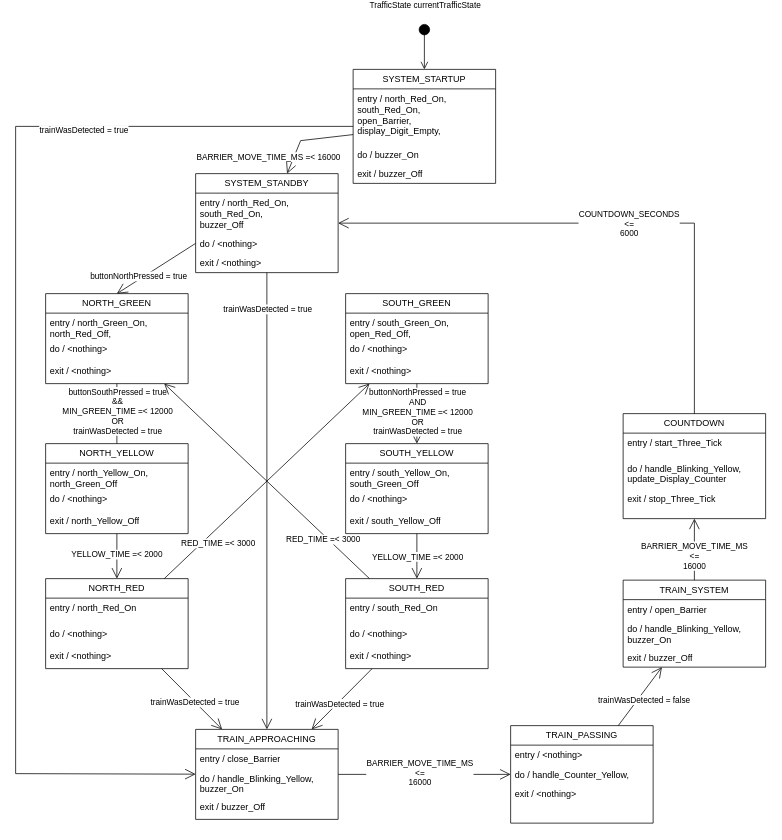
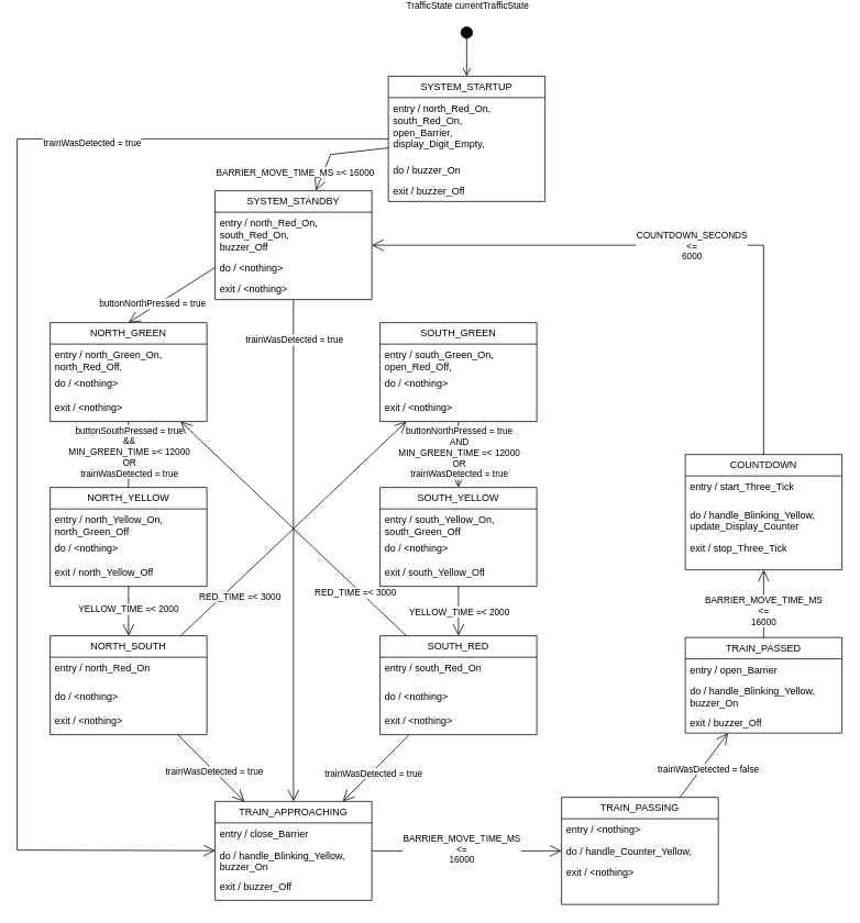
- <mxCell id="50" value="NORTH_RED" style="swimlane;fontStyle=0;childLayout=stackLayout;horizontal=1;startSize=26;fillColor=none;horizontalStack=0;resizeParent=1;resizeParentMax=0;resizeLast=0;collapsible=1;marginBottom=0;whiteSpace=wrap;html=1;" parent="1" vertex="1"><mxGeometry x="60" width="190" height="120" as="geometry" y="760" /></mxCell>
+ <mxCell id="50" value="NORTH_SOUTH" style="swimlane;fontStyle=0;childLayout=stackLayout;horizontal=1;startSize=26;fillColor=none;horizontalStack=0;resizeParent=1;resizeParentMax=0;resizeLast=0;collapsible=1;marginBottom=0;whiteSpace=wrap;html=1;" parent="1" vertex="1"><mxGeometry x="60" width="190" height="120" as="geometry" y="760" /></mxCell>
- <mxCell id="12" value="TRAIN_SYSTEM" style="swimlane;fontStyle=0;childLayout=stackLayout;horizontal=1;startSize=26;fillColor=none;horizontalStack=0;resizeParent=1;resizeParentMax=0;resizeLast=0;collapsible=1;marginBottom=0;whiteSpace=wrap;html=1;" parent="1" vertex="1"><mxGeometry x="830" y="762" width="190" height="116" as="geometry" /></mxCell>
+ <mxCell id="12" value="TRAIN_PASSED" style="swimlane;fontStyle=0;childLayout=stackLayout;horizontal=1;startSize=26;fillColor=none;horizontalStack=0;resizeParent=1;resizeParentMax=0;resizeLast=0;collapsible=1;marginBottom=0;whiteSpace=wrap;html=1;" parent="1" vertex="1"><mxGeometry x="830" y="762" width="190" height="116" as="geometry" /></mxCell>
